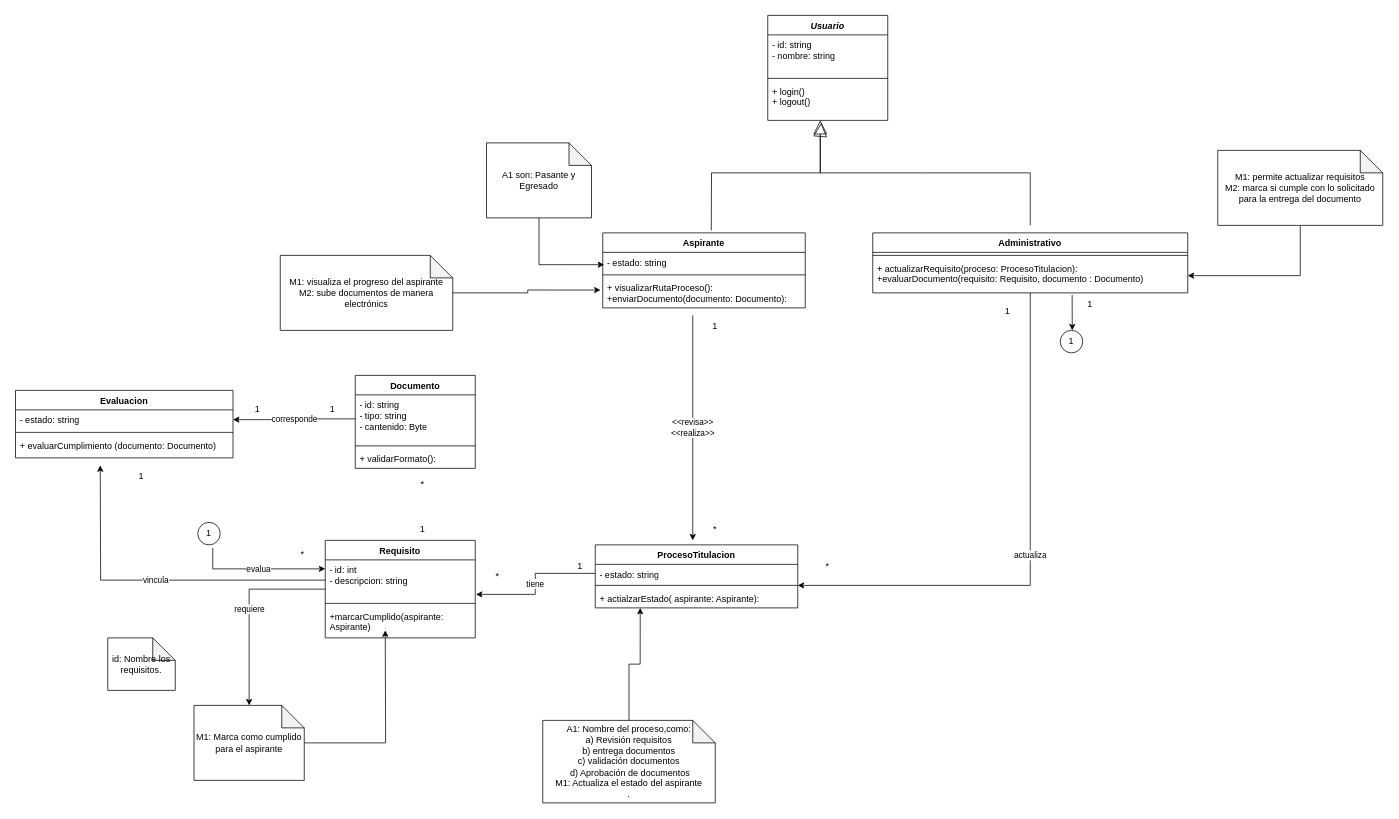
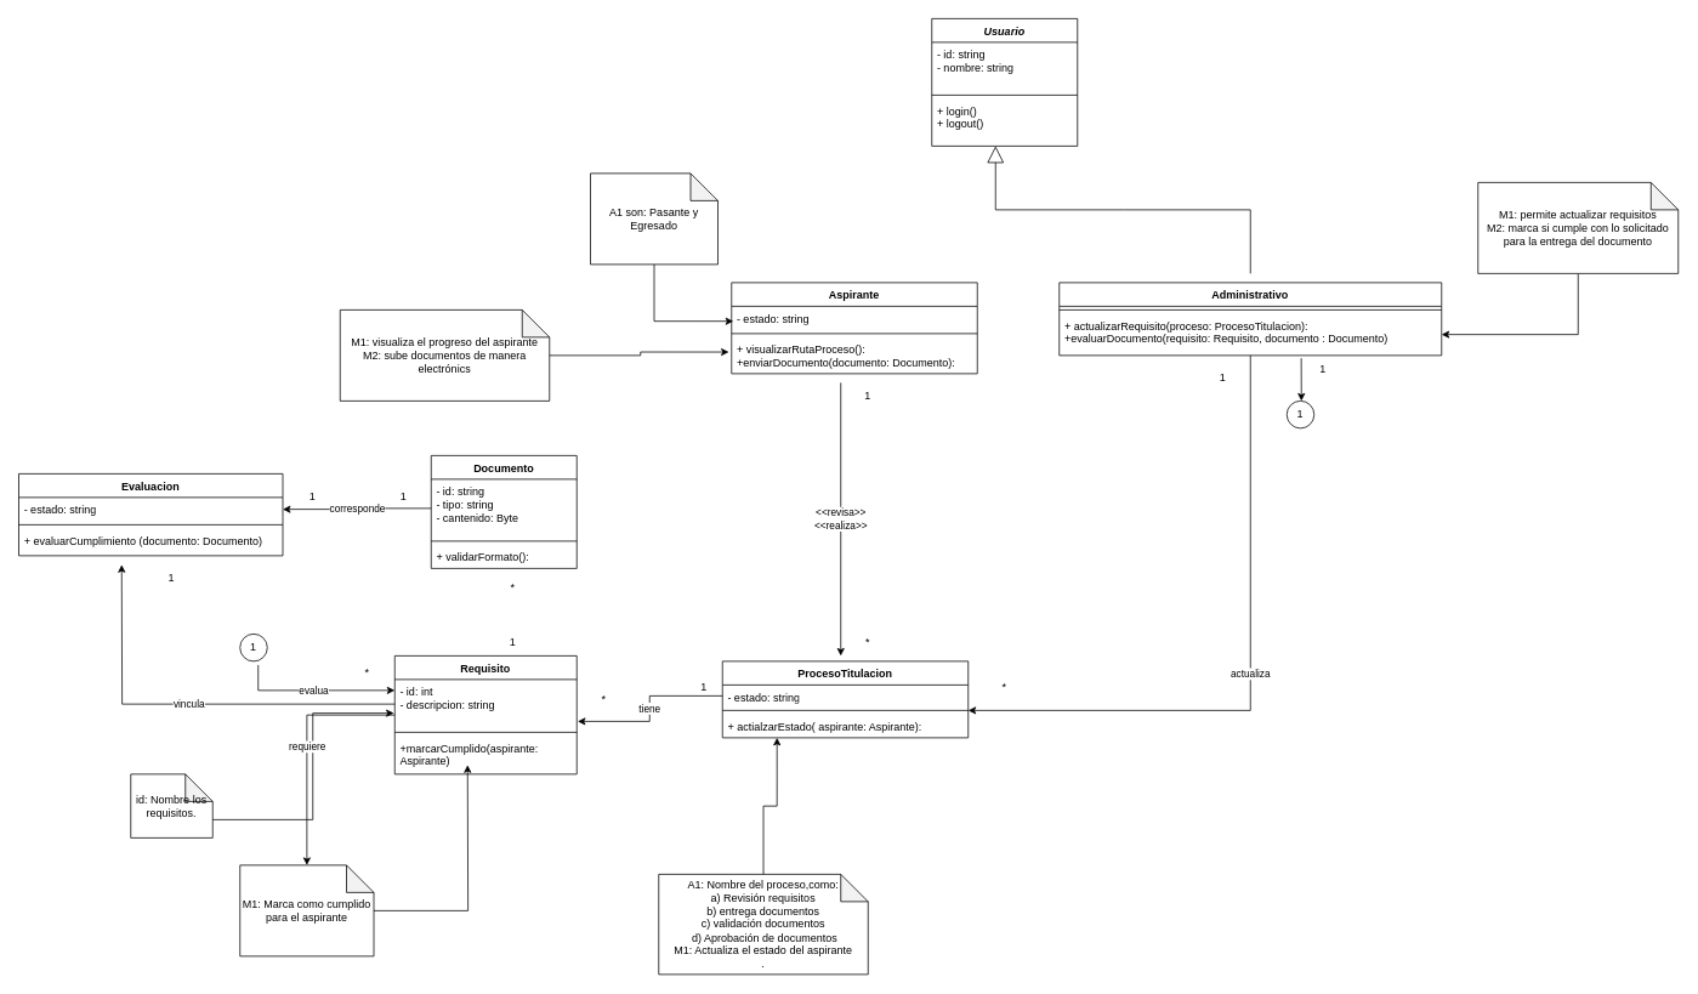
- <mxCell id="20" value="" style="endArrow=block;endSize=16;endFill=0;html=1;rounded=0;exitX=0.536;exitY=-0.033;exitDx=0;exitDy=0;exitPerimeter=0;entryX=0.446;entryY=1.064;entryDx=0;entryDy=0;entryPerimeter=0;" parent="1" source="6" target="5" edge="1"><mxGeometry width="160" relative="1" as="geometry"><mxPoint x="1203" y="230" as="sourcePoint" /><mxPoint x="1363" y="230" as="targetPoint" /><Array as="points"><mxPoint x="948" y="230" /><mxPoint x="1093" y="230" /><mxPoint x="1093" y="180" /></Array></mxGeometry></mxCell>
+ <mxCell id="43" style="edgeStyle=orthogonalEdgeStyle;rounded=0;orthogonalLoop=1;jettySize=auto;html=1;entryX=-0.005;entryY=0.685;entryDx=0;entryDy=0;entryPerimeter=0;" parent="1" source="42" target="27" edge="1"><mxGeometry relative="1" as="geometry"><Array as="points"><mxPoint x="343" y="900" /><mxPoint x="343" y="783" /></Array></mxGeometry></mxCell>
- <mxCell id="45" value="M1: Marca como cumplido para el aspirante" style="shape=note;whiteSpace=wrap;html=1;backgroundOutline=1;darkOpacity=0.05;" parent="1" vertex="1"><mxGeometry x="258" y="940" width="147" height="100" as="geometry" /></mxCell>
+ <mxCell id="45" value="M1: Marca como cumplido para el aspirante" style="shape=note;whiteSpace=wrap;html=1;backgroundOutline=1;darkOpacity=0.05;" parent="1" vertex="1"><mxGeometry x="263" y="950" width="147" height="100" as="geometry" /></mxCell>
